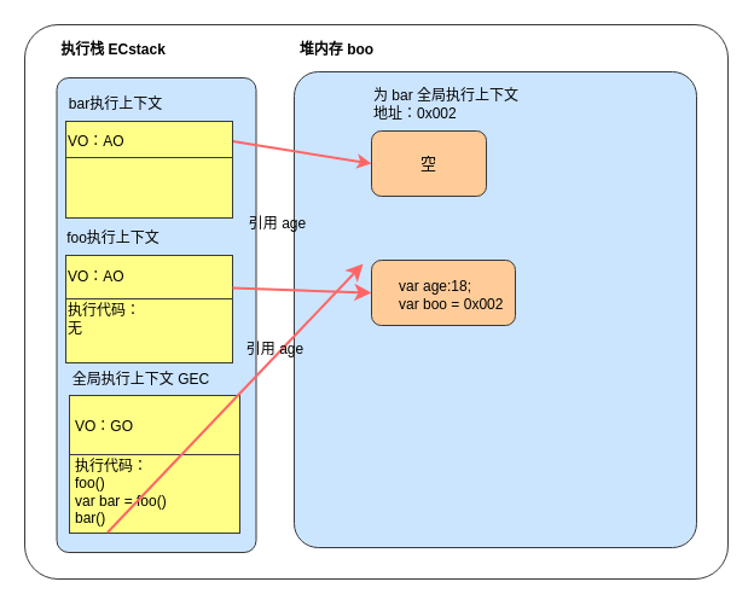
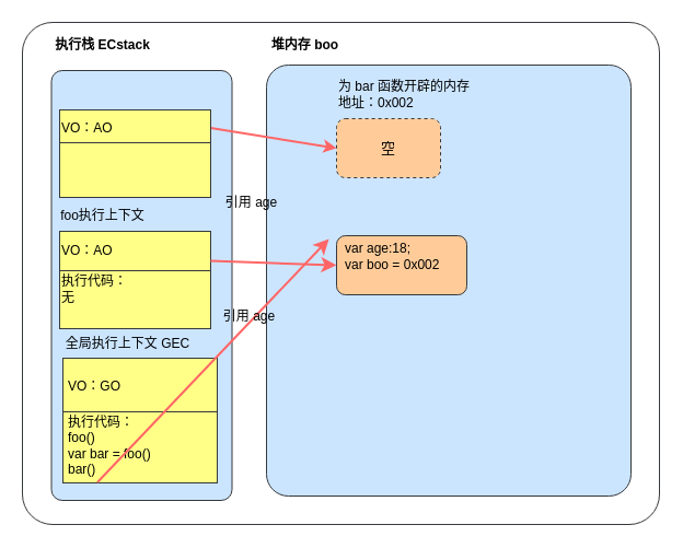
- <mxCell id="22" value="&lt;font color=&quot;#000000&quot; size=&quot;1&quot;&gt;&lt;span style=&quot;font-size: 12px&quot;&gt;bar执行上下文&lt;/span&gt;&lt;/font&gt;" style="text;html=1;resizable=0;autosize=1;align=center;verticalAlign=middle;points=[];fillColor=none;strokeColor=none;rounded=0;" vertex="1" parent="1"><mxGeometry x="51" y="76.5" width="87" height="19" as="geometry" /></mxCell>
- <mxCell id="26" value="&lt;font color=&quot;#000000&quot;&gt;为 bar 全局执行上下文&lt;br&gt;&lt;/font&gt;&lt;span style=&quot;color: rgb(0 , 0 , 0)&quot;&gt;地址：0x002&lt;/span&gt;" style="text;html=1;resizable=0;autosize=1;align=left;verticalAlign=middle;points=[];fillColor=none;strokeColor=none;rounded=0;" vertex="1" parent="1"><mxGeometry x="307" y="70" width="130" height="32" as="geometry" /></mxCell>
+ <mxCell id="26" value="&lt;font color=&quot;#000000&quot;&gt;为 bar 函数开辟的内存&lt;br&gt;&lt;/font&gt;&lt;span style=&quot;color: rgb(0 , 0 , 0)&quot;&gt;地址：0x002&lt;/span&gt;" style="text;html=1;resizable=0;autosize=1;align=left;verticalAlign=middle;points=[];fillColor=none;strokeColor=none;rounded=0;" vertex="1" parent="1"><mxGeometry x="307" y="70" width="130" height="32" as="geometry" /></mxCell>
- <mxCell id="25" value="&lt;font color=&quot;#000000&quot; style=&quot;font-size: 13px&quot;&gt;空&lt;/font&gt;" style="whiteSpace=wrap;html=1;fillColor=#ffcc99;strokeColor=#36393d;rounded=1;arcSize=15;" vertex="1" parent="1"><mxGeometry x="307" y="108" width="95" height="54" as="geometry" /></mxCell>
+ <mxCell id="25" value="&lt;font color=&quot;#000000&quot; style=&quot;font-size: 13px&quot;&gt;空&lt;/font&gt;" style="whiteSpace=wrap;html=1;fillColor=#ffcc99;strokeColor=#36393d;rounded=1;arcSize=15;dashed=1;" vertex="1" parent="1"><mxGeometry x="307" y="108" width="95" height="54" as="geometry" /></mxCell>
- <mxCell id="11" value="&lt;font color=&quot;#000000&quot;&gt;var age:18;&lt;br&gt;var boo = 0x002&lt;br&gt;&lt;/font&gt;" style="text;html=1;resizable=0;autosize=1;align=left;verticalAlign=middle;points=[];fillColor=none;strokeColor=none;rounded=0;" vertex="1" parent="1"><mxGeometry x="328" y="228" width="96" height="32" as="geometry" /></mxCell>
+ <mxCell id="11" value="&lt;font color=&quot;#000000&quot;&gt;var age:18;&lt;br&gt;var boo = 0x002&lt;br&gt;&lt;/font&gt;" style="text;html=1;resizable=0;autosize=1;align=left;verticalAlign=middle;points=[];fillColor=none;strokeColor=none;rounded=0;" vertex="1" parent="1"><mxGeometry x="313" y="218" width="96" height="32" as="geometry" /></mxCell>
